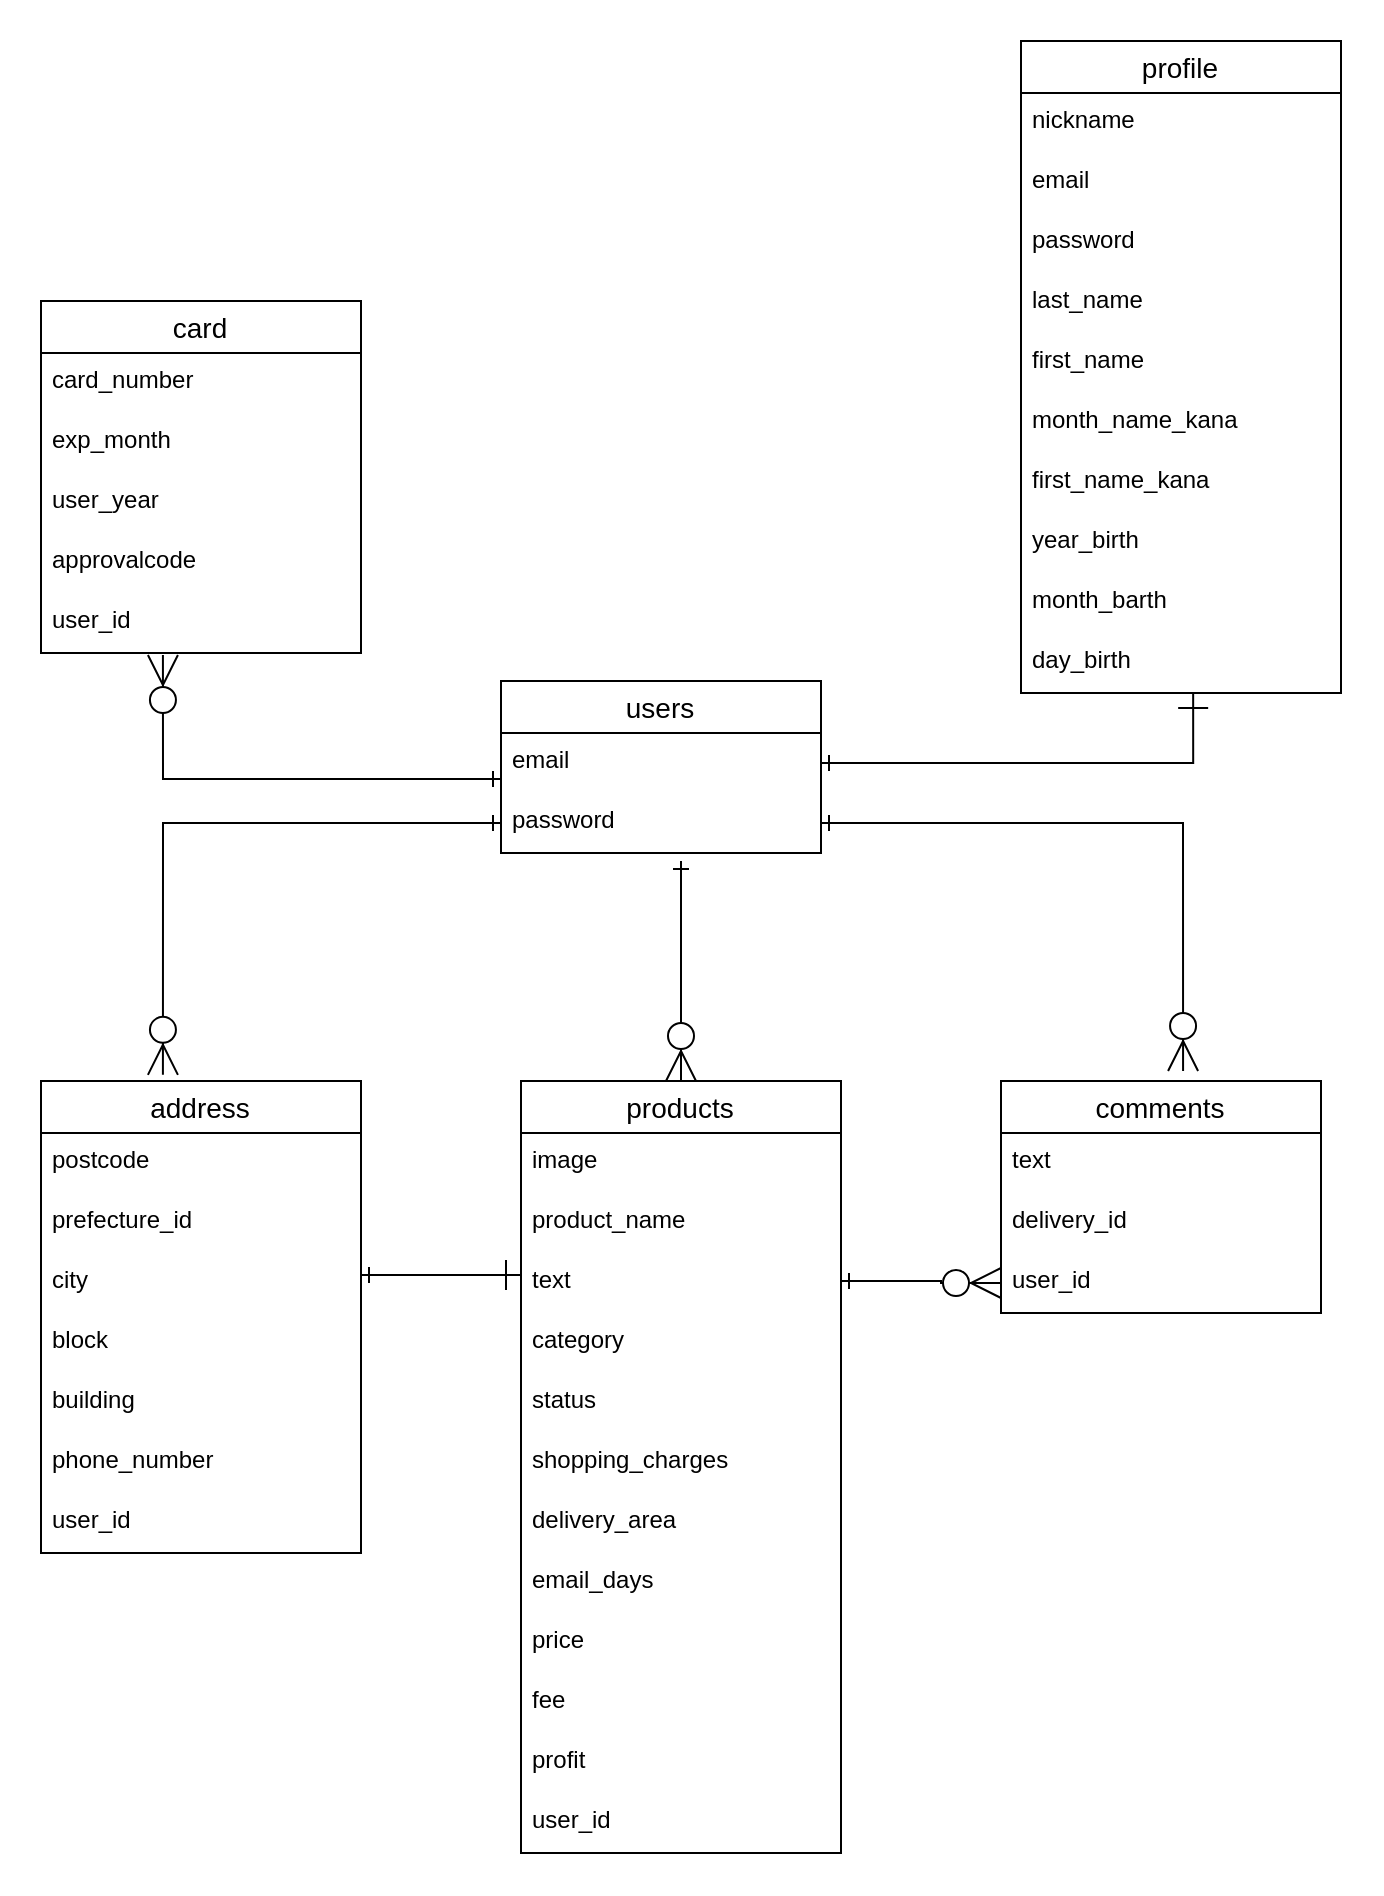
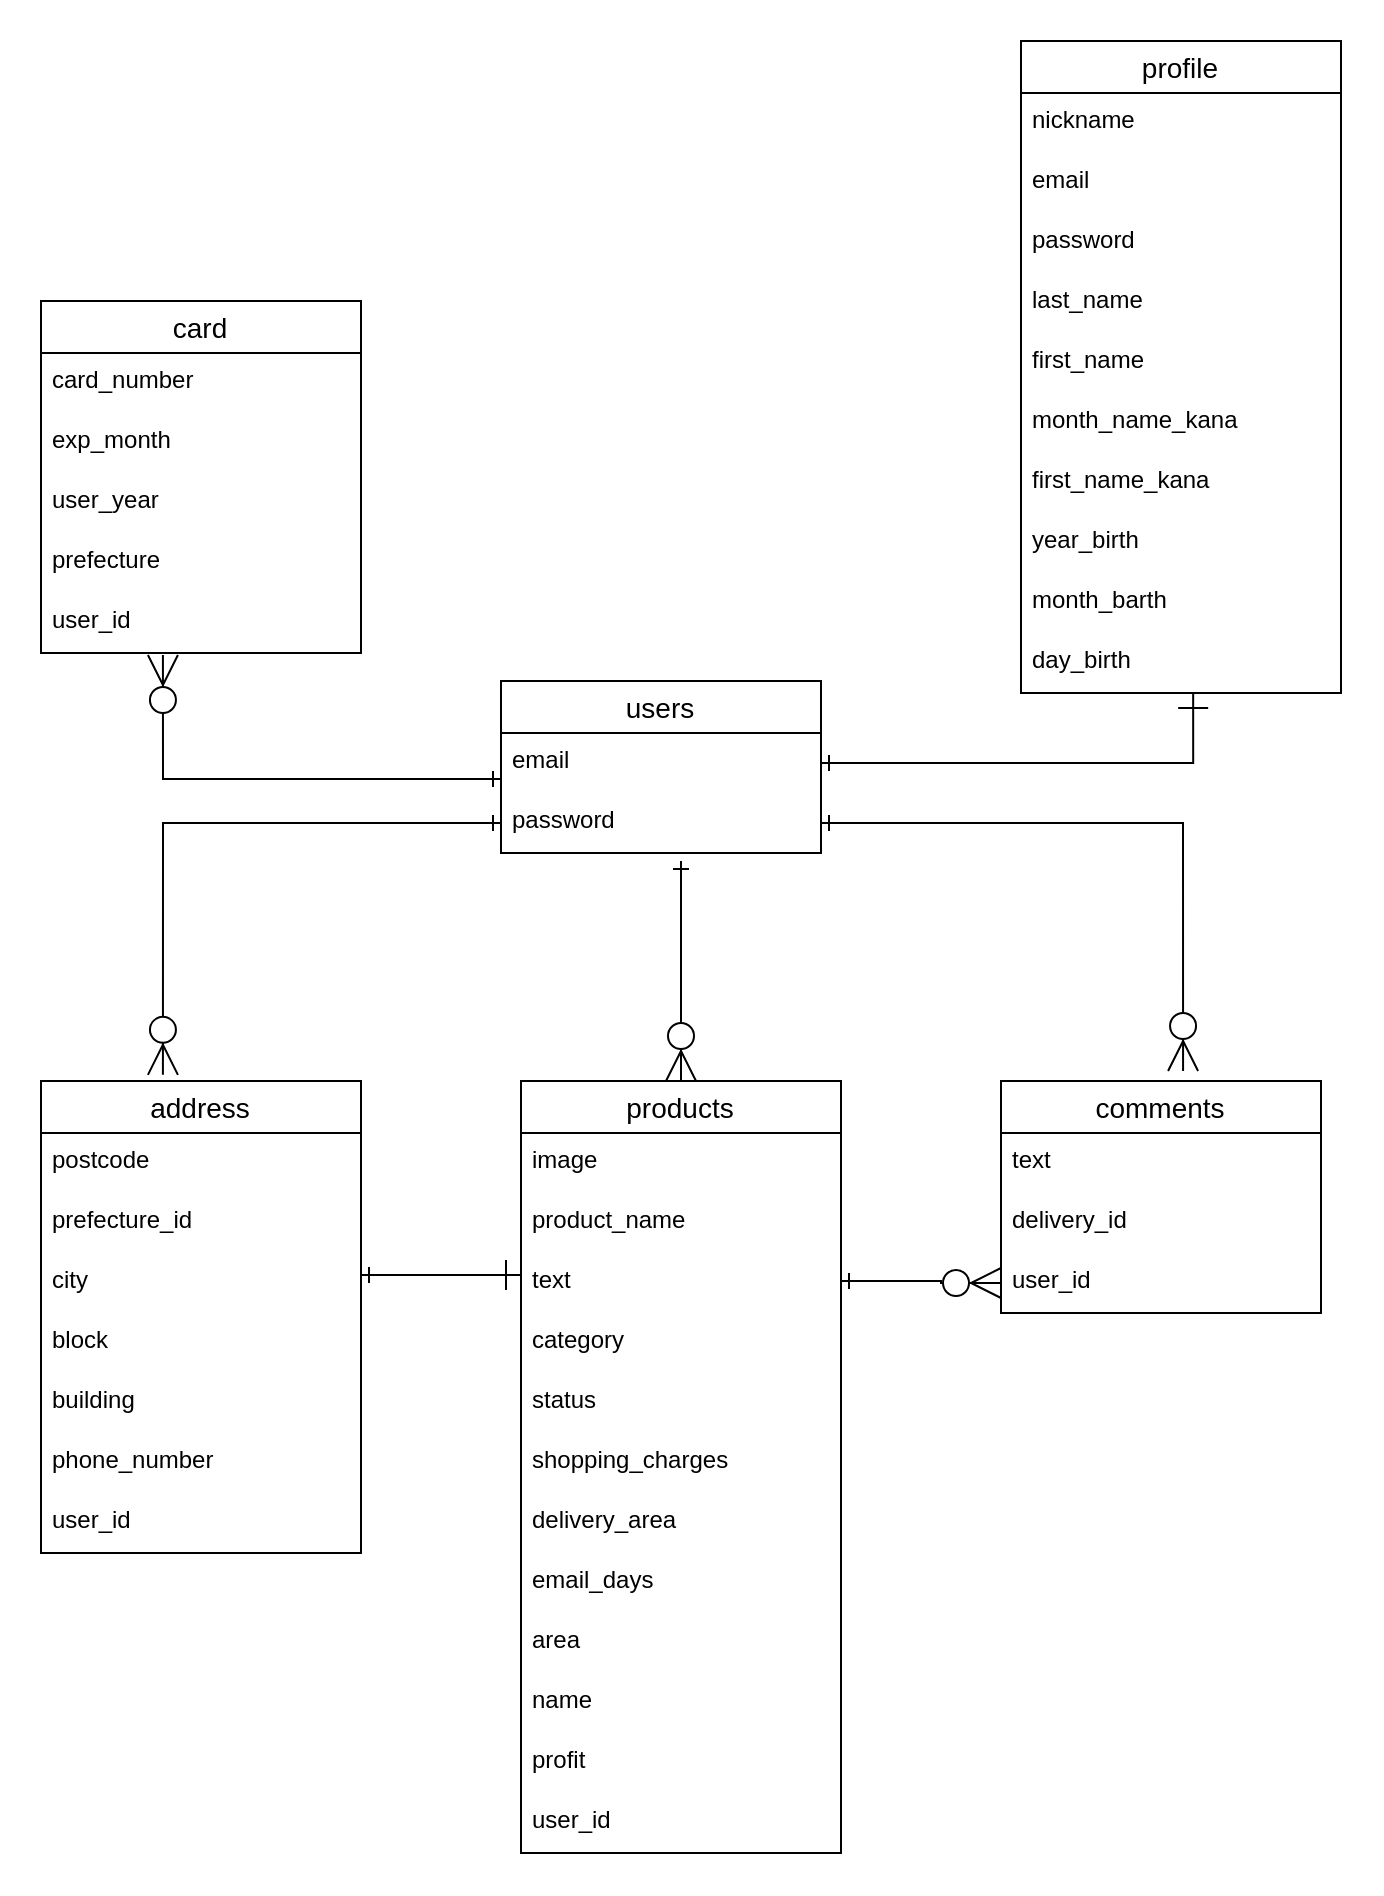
- <mxCell id="9" value="approvalcode" style="text;strokeColor=none;fillColor=none;spacingLeft=4;spacingRight=4;overflow=hidden;rotatable=0;points=[[0,0.5],[1,0.5]];portConstraint=eastwest;fontSize=12;" vertex="1" parent="5"><mxGeometry y="116" width="160" height="30" as="geometry" /></mxCell>
+ <mxCell id="9" value="prefecture" style="text;strokeColor=none;fillColor=none;spacingLeft=4;spacingRight=4;overflow=hidden;rotatable=0;points=[[0,0.5],[1,0.5]];portConstraint=eastwest;fontSize=12;" vertex="1" parent="5"><mxGeometry y="116" width="160" height="30" as="geometry" /></mxCell>
- <mxCell id="28" value="price" style="text;strokeColor=none;fillColor=none;spacingLeft=4;spacingRight=4;overflow=hidden;rotatable=0;points=[[0,0.5],[1,0.5]];portConstraint=eastwest;fontSize=12;" vertex="1" parent="19"><mxGeometry y="266" width="160" height="30" as="geometry" /></mxCell>
+ <mxCell id="28" value="area" style="text;strokeColor=none;fillColor=none;spacingLeft=4;spacingRight=4;overflow=hidden;rotatable=0;points=[[0,0.5],[1,0.5]];portConstraint=eastwest;fontSize=12;" vertex="1" parent="19"><mxGeometry y="266" width="160" height="30" as="geometry" /></mxCell>
- <mxCell id="29" value="fee" style="text;strokeColor=none;fillColor=none;spacingLeft=4;spacingRight=4;overflow=hidden;rotatable=0;points=[[0,0.5],[1,0.5]];portConstraint=eastwest;fontSize=12;" vertex="1" parent="19"><mxGeometry y="296" width="160" height="30" as="geometry" /></mxCell>
+ <mxCell id="29" value="name" style="text;strokeColor=none;fillColor=none;spacingLeft=4;spacingRight=4;overflow=hidden;rotatable=0;points=[[0,0.5],[1,0.5]];portConstraint=eastwest;fontSize=12;" vertex="1" parent="19"><mxGeometry y="296" width="160" height="30" as="geometry" /></mxCell>
